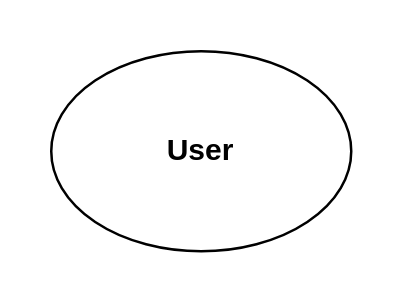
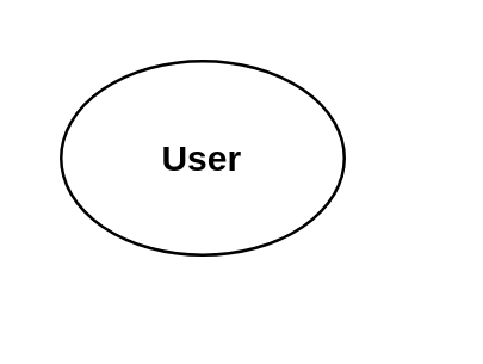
- <mxCell id="2" value="&lt;b&gt;User&lt;/b&gt;" style="ellipse;whiteSpace=wrap;html=1;" vertex="1" parent="1"><mxGeometry x="20" y="20" width="120" height="80" as="geometry" /></mxCell>
+ <mxCell id="2" value="&lt;b&gt;User&lt;/b&gt;" style="ellipse;whiteSpace=wrap;html=1;" vertex="1" parent="1"><mxGeometry x="20" y="20" width="95" height="65" as="geometry" /></mxCell>
